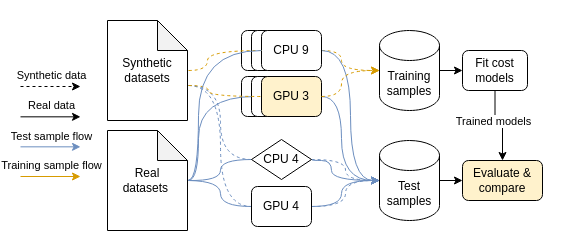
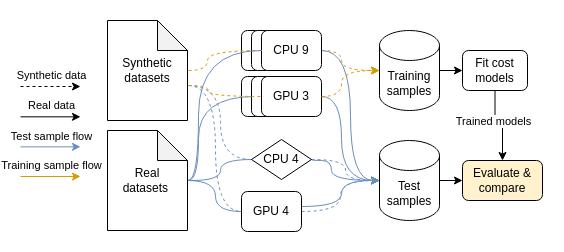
- <mxCell id="21" value="GPU 3" style="rounded=1;whiteSpace=wrap;html=1;fillColor=#fff2cc;" parent="1" vertex="1"><mxGeometry x="261" y="76" width="60" height="40" as="geometry" /></mxCell>
+ <mxCell id="21" value="GPU 3" style="rounded=1;whiteSpace=wrap;html=1;" parent="1" vertex="1"><mxGeometry x="261" y="76" width="60" height="40" as="geometry" /></mxCell>
- <mxCell id="27" value="GPU 4" style="rounded=1;whiteSpace=wrap;html=1;" parent="1" vertex="1"><mxGeometry x="251" y="186" width="60" height="40" as="geometry" /></mxCell>
+ <mxCell id="27" value="GPU 4" style="rounded=1;whiteSpace=wrap;html=1;" parent="1" vertex="1"><mxGeometry x="241" y="191" width="60" height="40" as="geometry" /></mxCell>
